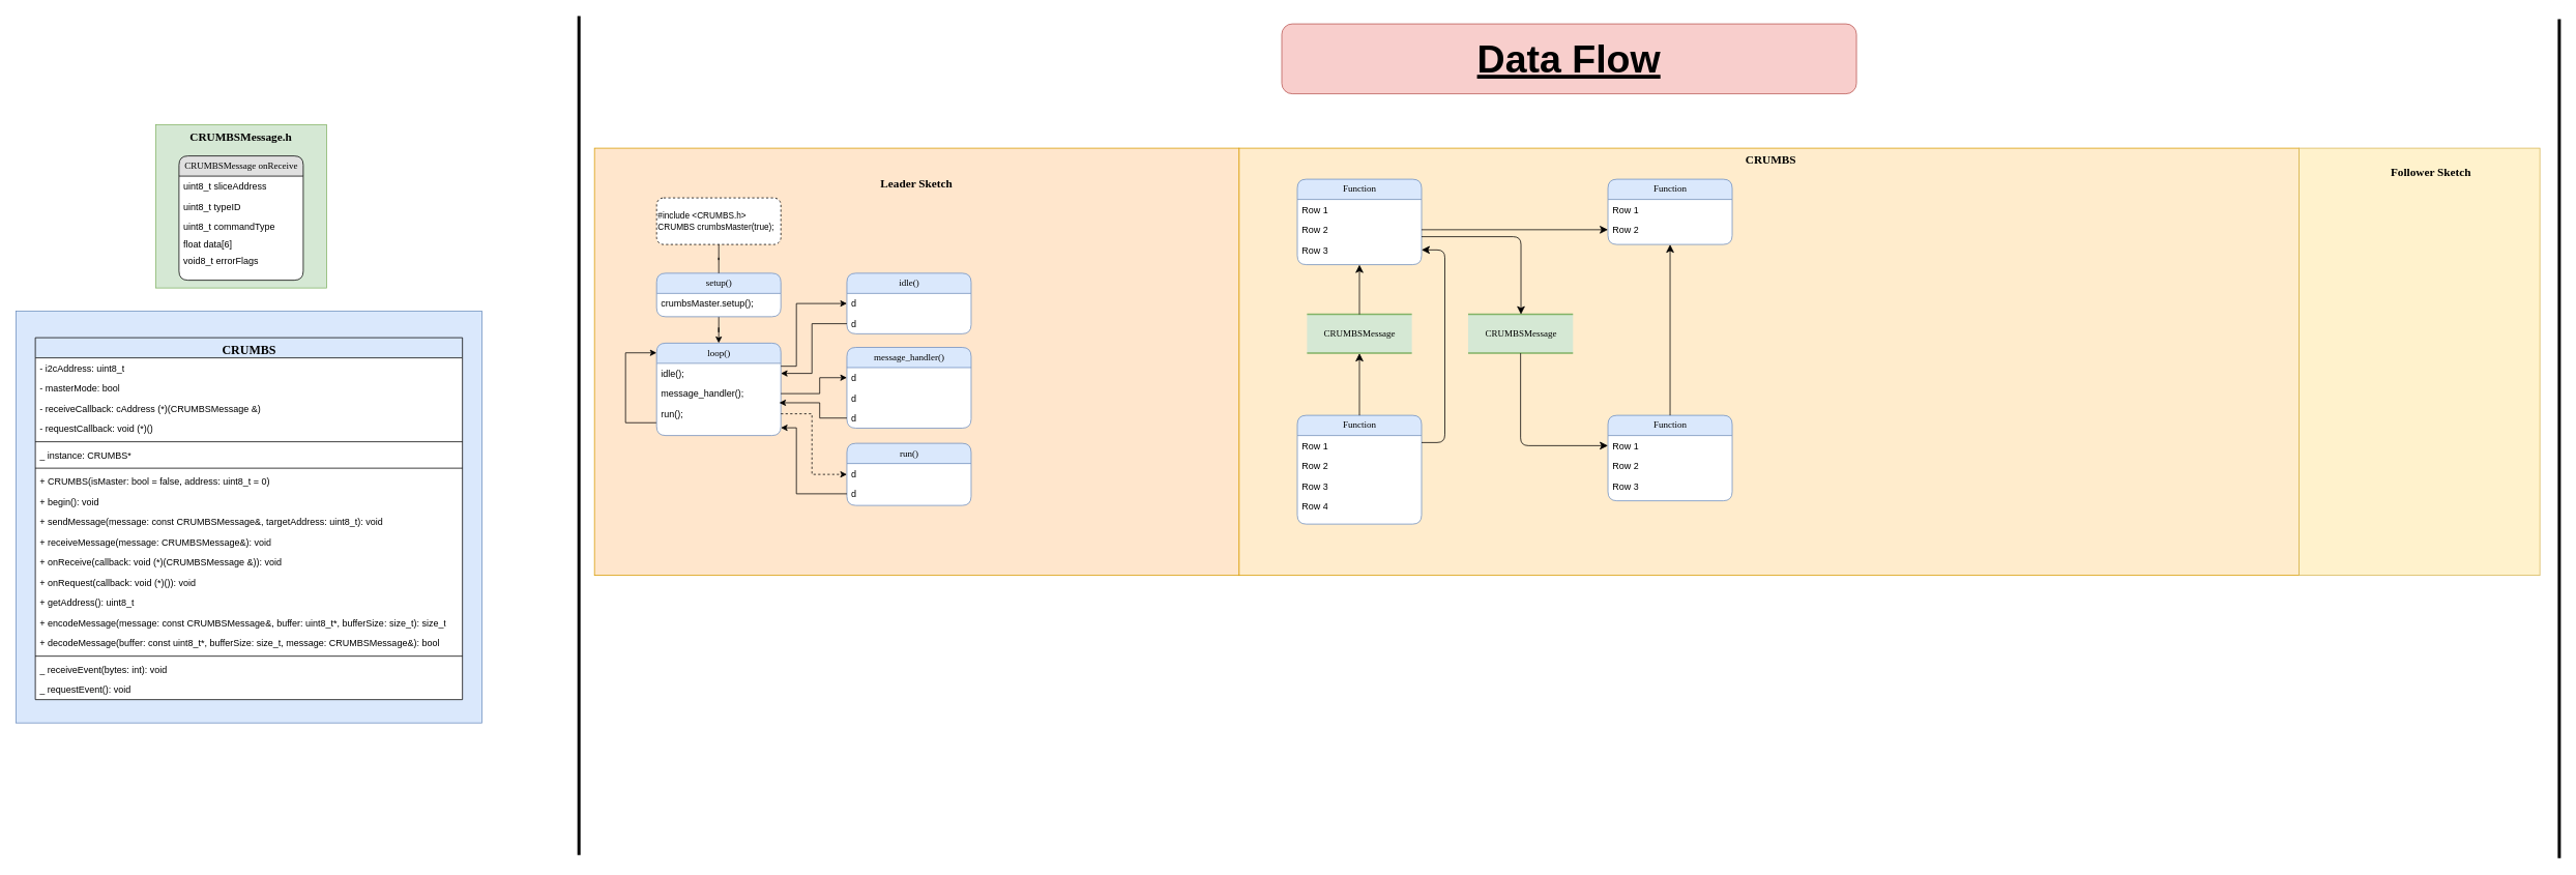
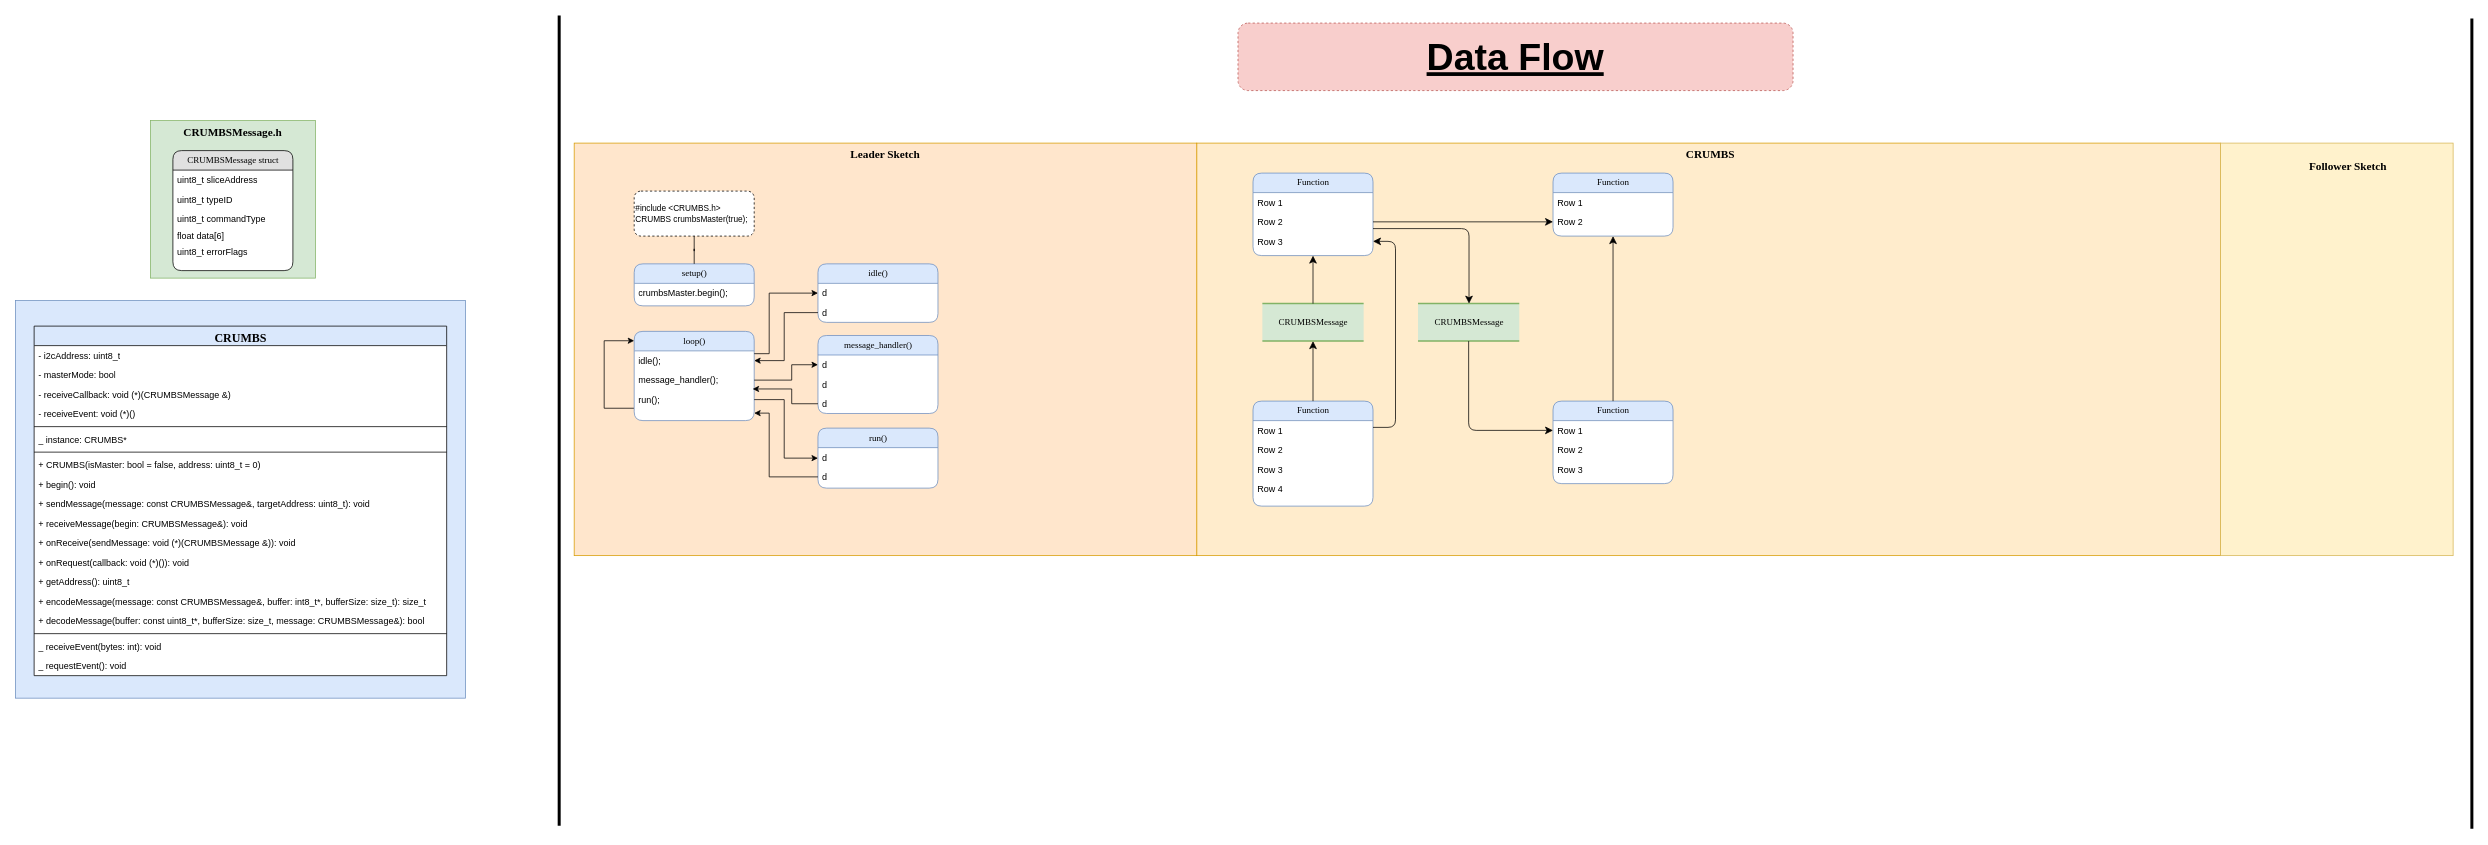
- <mxCell id="57" value="&lt;font style=&quot;font-size: 50px;&quot;&gt;&lt;b&gt;&lt;u&gt;Data Flow&lt;/u&gt;&lt;/b&gt;&lt;/font&gt;" style="rounded=1;whiteSpace=wrap;html=1;fillColor=#f8cecc;strokeColor=#b85450;" vertex="1" parent="1"><mxGeometry x="1650" y="30" width="740" height="90" as="geometry" /></mxCell>
+ <mxCell id="57" value="&lt;font style=&quot;font-size: 50px;&quot;&gt;&lt;b&gt;&lt;u&gt;Data Flow&lt;/u&gt;&lt;/b&gt;&lt;/font&gt;" style="rounded=1;whiteSpace=wrap;html=1;fillColor=#f8cecc;strokeColor=#b85450;dashed=1;" vertex="1" parent="1"><mxGeometry x="1650" y="30" width="740" height="90" as="geometry" /></mxCell>
- <mxCell id="30" value="CRUMBSMessage onReceive" style="swimlane;html=1;fontStyle=0;childLayout=stackLayout;horizontal=1;startSize=26;fillColor=#e0e0e0;horizontalStack=0;resizeParent=1;resizeLast=0;collapsible=1;marginBottom=0;swimlaneFillColor=#ffffff;align=center;rounded=1;shadow=0;comic=0;labelBackgroundColor=none;strokeWidth=1;fontFamily=Verdana;fontSize=12" vertex="1" parent="1"><mxGeometry x="230" y="200" width="160" height="160" as="geometry" /></mxCell>
+ <mxCell id="30" value="CRUMBSMessage struct" style="swimlane;html=1;fontStyle=0;childLayout=stackLayout;horizontal=1;startSize=26;fillColor=#e0e0e0;horizontalStack=0;resizeParent=1;resizeLast=0;collapsible=1;marginBottom=0;swimlaneFillColor=#ffffff;align=center;rounded=1;shadow=0;comic=0;labelBackgroundColor=none;strokeWidth=1;fontFamily=Verdana;fontSize=12" vertex="1" parent="1"><mxGeometry x="230" y="200" width="160" height="160" as="geometry" /></mxCell>
- <mxCell id="62" value="&lt;span style=&quot;color: rgb(0, 0, 0); font-family: Verdana; font-style: normal; font-variant-ligatures: normal; font-variant-caps: normal; letter-spacing: normal; orphans: 2; text-indent: 0px; text-transform: none; widows: 2; word-spacing: 0px; -webkit-text-stroke-width: 0px; white-space: nowrap; text-decoration-thickness: initial; text-decoration-style: initial; text-decoration-color: initial; float: none; display: inline !important;&quot;&gt;Leader Sketch&lt;/span&gt;" style="text;whiteSpace=wrap;html=1;align=center;fontSize=15;fontStyle=1;labelBackgroundColor=none;" vertex="1" parent="1"><mxGeometry x="1110" y="220" width="140" height="40" as="geometry" /></mxCell>
+ <mxCell id="62" value="&lt;span style=&quot;color: rgb(0, 0, 0); font-family: Verdana; font-style: normal; font-variant-ligatures: normal; font-variant-caps: normal; letter-spacing: normal; orphans: 2; text-indent: 0px; text-transform: none; widows: 2; word-spacing: 0px; -webkit-text-stroke-width: 0px; white-space: nowrap; text-decoration-thickness: initial; text-decoration-style: initial; text-decoration-color: initial; float: none; display: inline !important;&quot;&gt;Leader Sketch&lt;/span&gt;" style="text;whiteSpace=wrap;html=1;align=center;fontSize=15;fontStyle=1;labelBackgroundColor=none;" vertex="1" parent="1"><mxGeometry x="1110" y="190" width="140" height="40" as="geometry" /></mxCell>
- <mxCell id="35" value="void8_t&amp;nbsp;errorFlags" style="text;html=1;strokeColor=none;fillColor=none;spacingLeft=4;spacingRight=4;whiteSpace=wrap;overflow=hidden;rotatable=0;points=[[0,0.5],[1,0.5]];portConstraint=eastwest;" vertex="1" parent="30"><mxGeometry y="122" width="160" height="22" as="geometry" /></mxCell>
+ <mxCell id="35" value="uint8_t&amp;nbsp;errorFlags" style="text;html=1;strokeColor=none;fillColor=none;spacingLeft=4;spacingRight=4;whiteSpace=wrap;overflow=hidden;rotatable=0;points=[[0,0.5],[1,0.5]];portConstraint=eastwest;" vertex="1" parent="30"><mxGeometry y="122" width="160" height="22" as="geometry" /></mxCell>
- <mxCell id="67" value="crumbsMaster.setup();" style="text;html=1;strokeColor=none;fillColor=none;spacingLeft=4;spacingRight=4;whiteSpace=wrap;overflow=hidden;rotatable=0;points=[[0,0.5],[1,0.5]];portConstraint=eastwest;" vertex="1" parent="66"><mxGeometry y="26" width="160" height="26" as="geometry" /></mxCell>
+ <mxCell id="67" value="crumbsMaster.begin();" style="text;html=1;strokeColor=none;fillColor=none;spacingLeft=4;spacingRight=4;whiteSpace=wrap;overflow=hidden;rotatable=0;points=[[0,0.5],[1,0.5]];portConstraint=eastwest;" vertex="1" parent="66"><mxGeometry y="26" width="160" height="26" as="geometry" /></mxCell>
- <mxCell id="65" value="" style="edgeStyle=orthogonalEdgeStyle;rounded=0;orthogonalLoop=1;jettySize=auto;html=1;entryX=0.5;entryY=0;entryDx=0;entryDy=0;" edge="1" parent="1" source="66" target="71"><mxGeometry relative="1" as="geometry" /></mxCell>
- <mxCell id="40" value="- receiveCallback: cAddress (*)(CRUMBSMessage &amp;amp;)" style="text;html=1;strokeColor=none;fillColor=none;align=left;verticalAlign=top;spacingLeft=4;spacingRight=4;whiteSpace=wrap;overflow=hidden;rotatable=0;points=[[0,0.5],[1,0.5]];portConstraint=eastwest;" vertex="1" parent="37"><mxGeometry y="78" width="550" height="26" as="geometry" /></mxCell>
+ <mxCell id="40" value="- receiveCallback: void (*)(CRUMBSMessage &amp;amp;)" style="text;html=1;strokeColor=none;fillColor=none;align=left;verticalAlign=top;spacingLeft=4;spacingRight=4;whiteSpace=wrap;overflow=hidden;rotatable=0;points=[[0,0.5],[1,0.5]];portConstraint=eastwest;" vertex="1" parent="37"><mxGeometry y="78" width="550" height="26" as="geometry" /></mxCell>
- <mxCell id="41" value="- requestCallback: void (*)()" style="text;html=1;strokeColor=none;fillColor=none;align=left;verticalAlign=top;spacingLeft=4;spacingRight=4;whiteSpace=wrap;overflow=hidden;rotatable=0;points=[[0,0.5],[1,0.5]];portConstraint=eastwest;" vertex="1" parent="37"><mxGeometry y="104" width="550" height="26" as="geometry" /></mxCell>
+ <mxCell id="41" value="- receiveEvent: void (*)()" style="text;html=1;strokeColor=none;fillColor=none;align=left;verticalAlign=top;spacingLeft=4;spacingRight=4;whiteSpace=wrap;overflow=hidden;rotatable=0;points=[[0,0.5],[1,0.5]];portConstraint=eastwest;" vertex="1" parent="37"><mxGeometry y="104" width="550" height="26" as="geometry" /></mxCell>
- <mxCell id="89" style="rounded=0;orthogonalLoop=1;jettySize=auto;html=1;exitX=1;exitY=0.5;exitDx=0;exitDy=0;entryX=0;entryY=0.5;entryDx=0;entryDy=0;edgeStyle=elbowEdgeStyle;dashed=1;" edge="1" parent="1" source="74" target="82"><mxGeometry relative="1" as="geometry"><Array as="points"><mxPoint x="1045" y="570" /></Array></mxGeometry></mxCell>
+ <mxCell id="89" style="rounded=0;orthogonalLoop=1;jettySize=auto;html=1;exitX=1;exitY=0.5;exitDx=0;exitDy=0;entryX=0;entryY=0.5;entryDx=0;entryDy=0;edgeStyle=elbowEdgeStyle;" edge="1" parent="1" source="74" target="82"><mxGeometry relative="1" as="geometry"><Array as="points"><mxPoint x="1045" y="570" /></Array></mxGeometry></mxCell>
- <mxCell id="48" value="+ receiveMessage(message: CRUMBSMessage&amp;amp;): void" style="text;html=1;strokeColor=none;fillColor=none;align=left;verticalAlign=top;spacingLeft=4;spacingRight=4;whiteSpace=wrap;overflow=hidden;rotatable=0;points=[[0,0.5],[1,0.5]];portConstraint=eastwest;" vertex="1" parent="37"><mxGeometry y="250" width="550" height="26" as="geometry" /></mxCell>
+ <mxCell id="48" value="+ receiveMessage(begin: CRUMBSMessage&amp;amp;): void" style="text;html=1;strokeColor=none;fillColor=none;align=left;verticalAlign=top;spacingLeft=4;spacingRight=4;whiteSpace=wrap;overflow=hidden;rotatable=0;points=[[0,0.5],[1,0.5]];portConstraint=eastwest;" vertex="1" parent="37"><mxGeometry y="250" width="550" height="26" as="geometry" /></mxCell>
- <mxCell id="49" value="+ onReceive(callback: void (*)(CRUMBSMessage &amp;amp;)): void" style="text;html=1;strokeColor=none;fillColor=none;align=left;verticalAlign=top;spacingLeft=4;spacingRight=4;whiteSpace=wrap;overflow=hidden;rotatable=0;points=[[0,0.5],[1,0.5]];portConstraint=eastwest;" vertex="1" parent="37"><mxGeometry y="276" width="550" height="26" as="geometry" /></mxCell>
+ <mxCell id="49" value="+ onReceive(sendMessage: void (*)(CRUMBSMessage &amp;amp;)): void" style="text;html=1;strokeColor=none;fillColor=none;align=left;verticalAlign=top;spacingLeft=4;spacingRight=4;whiteSpace=wrap;overflow=hidden;rotatable=0;points=[[0,0.5],[1,0.5]];portConstraint=eastwest;" vertex="1" parent="37"><mxGeometry y="276" width="550" height="26" as="geometry" /></mxCell>
- <mxCell id="52" value="+ encodeMessage(message: const CRUMBSMessage&amp;amp;, buffer: uint8_t*, bufferSize: size_t): size_t" style="text;html=1;strokeColor=none;fillColor=none;align=left;verticalAlign=top;spacingLeft=4;spacingRight=4;whiteSpace=wrap;overflow=hidden;rotatable=0;points=[[0,0.5],[1,0.5]];portConstraint=eastwest;" vertex="1" parent="37"><mxGeometry y="354" width="550" height="26" as="geometry" /></mxCell>
+ <mxCell id="52" value="+ encodeMessage(message: const CRUMBSMessage&amp;amp;, buffer: int8_t*, bufferSize: size_t): size_t" style="text;html=1;strokeColor=none;fillColor=none;align=left;verticalAlign=top;spacingLeft=4;spacingRight=4;whiteSpace=wrap;overflow=hidden;rotatable=0;points=[[0,0.5],[1,0.5]];portConstraint=eastwest;" vertex="1" parent="37"><mxGeometry y="354" width="550" height="26" as="geometry" /></mxCell>
